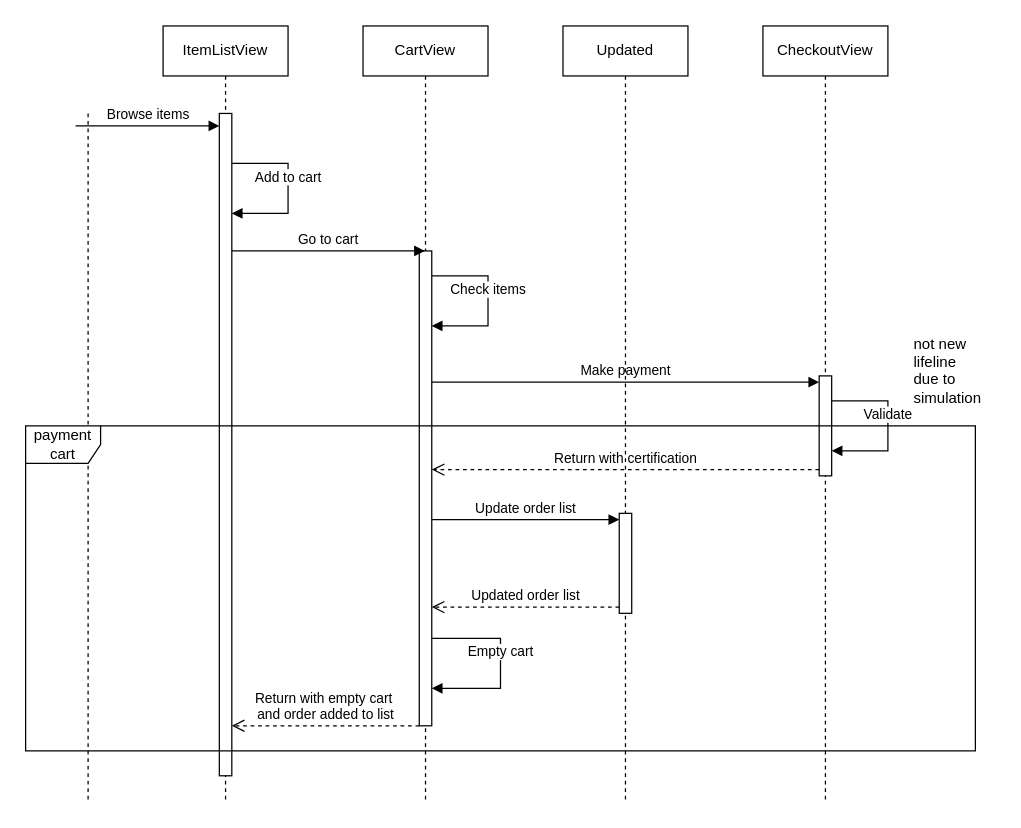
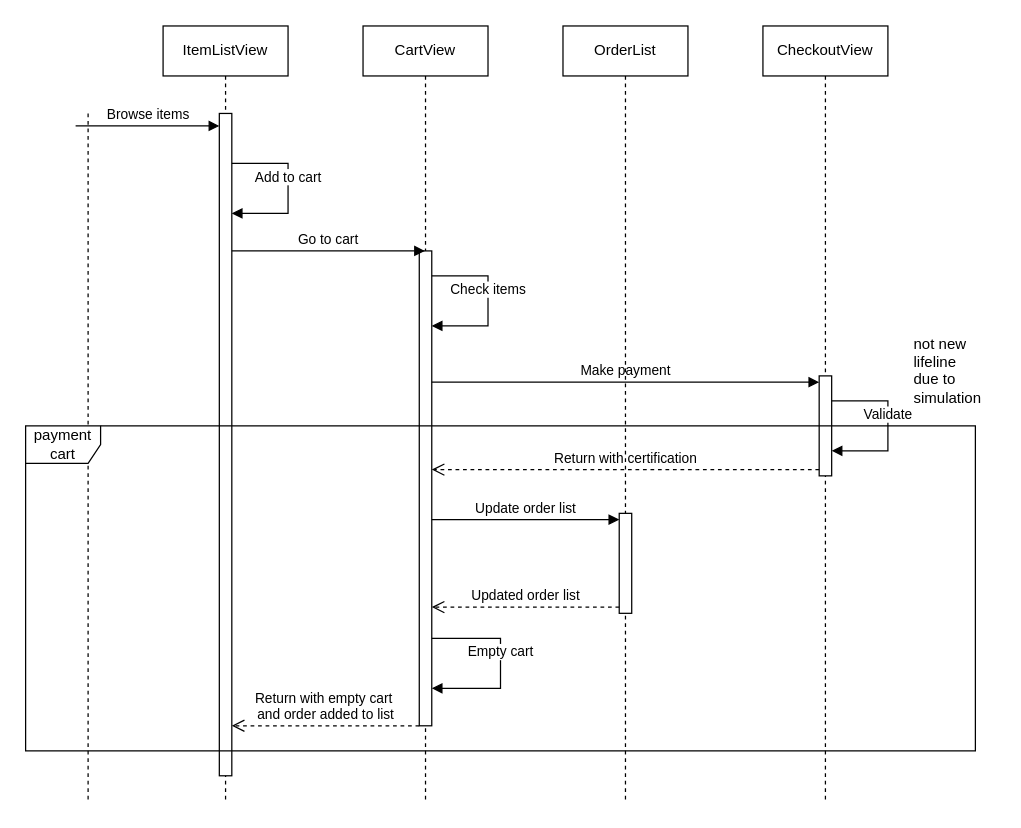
- <mxCell id="19" value="Updated" style="shape=umlLifeline;perimeter=lifelinePerimeter;whiteSpace=wrap;html=1;container=1;dropTarget=0;collapsible=0;recursiveResize=0;outlineConnect=0;portConstraint=eastwest;newEdgeStyle={&quot;curved&quot;:0,&quot;rounded&quot;:0};" vertex="1" parent="1"><mxGeometry x="450" y="20" width="100" height="620" as="geometry" /></mxCell>
+ <mxCell id="19" value="OrderList" style="shape=umlLifeline;perimeter=lifelinePerimeter;whiteSpace=wrap;html=1;container=1;dropTarget=0;collapsible=0;recursiveResize=0;outlineConnect=0;portConstraint=eastwest;newEdgeStyle={&quot;curved&quot;:0,&quot;rounded&quot;:0};" vertex="1" parent="1"><mxGeometry x="450" y="20" width="100" height="620" as="geometry" /></mxCell>
